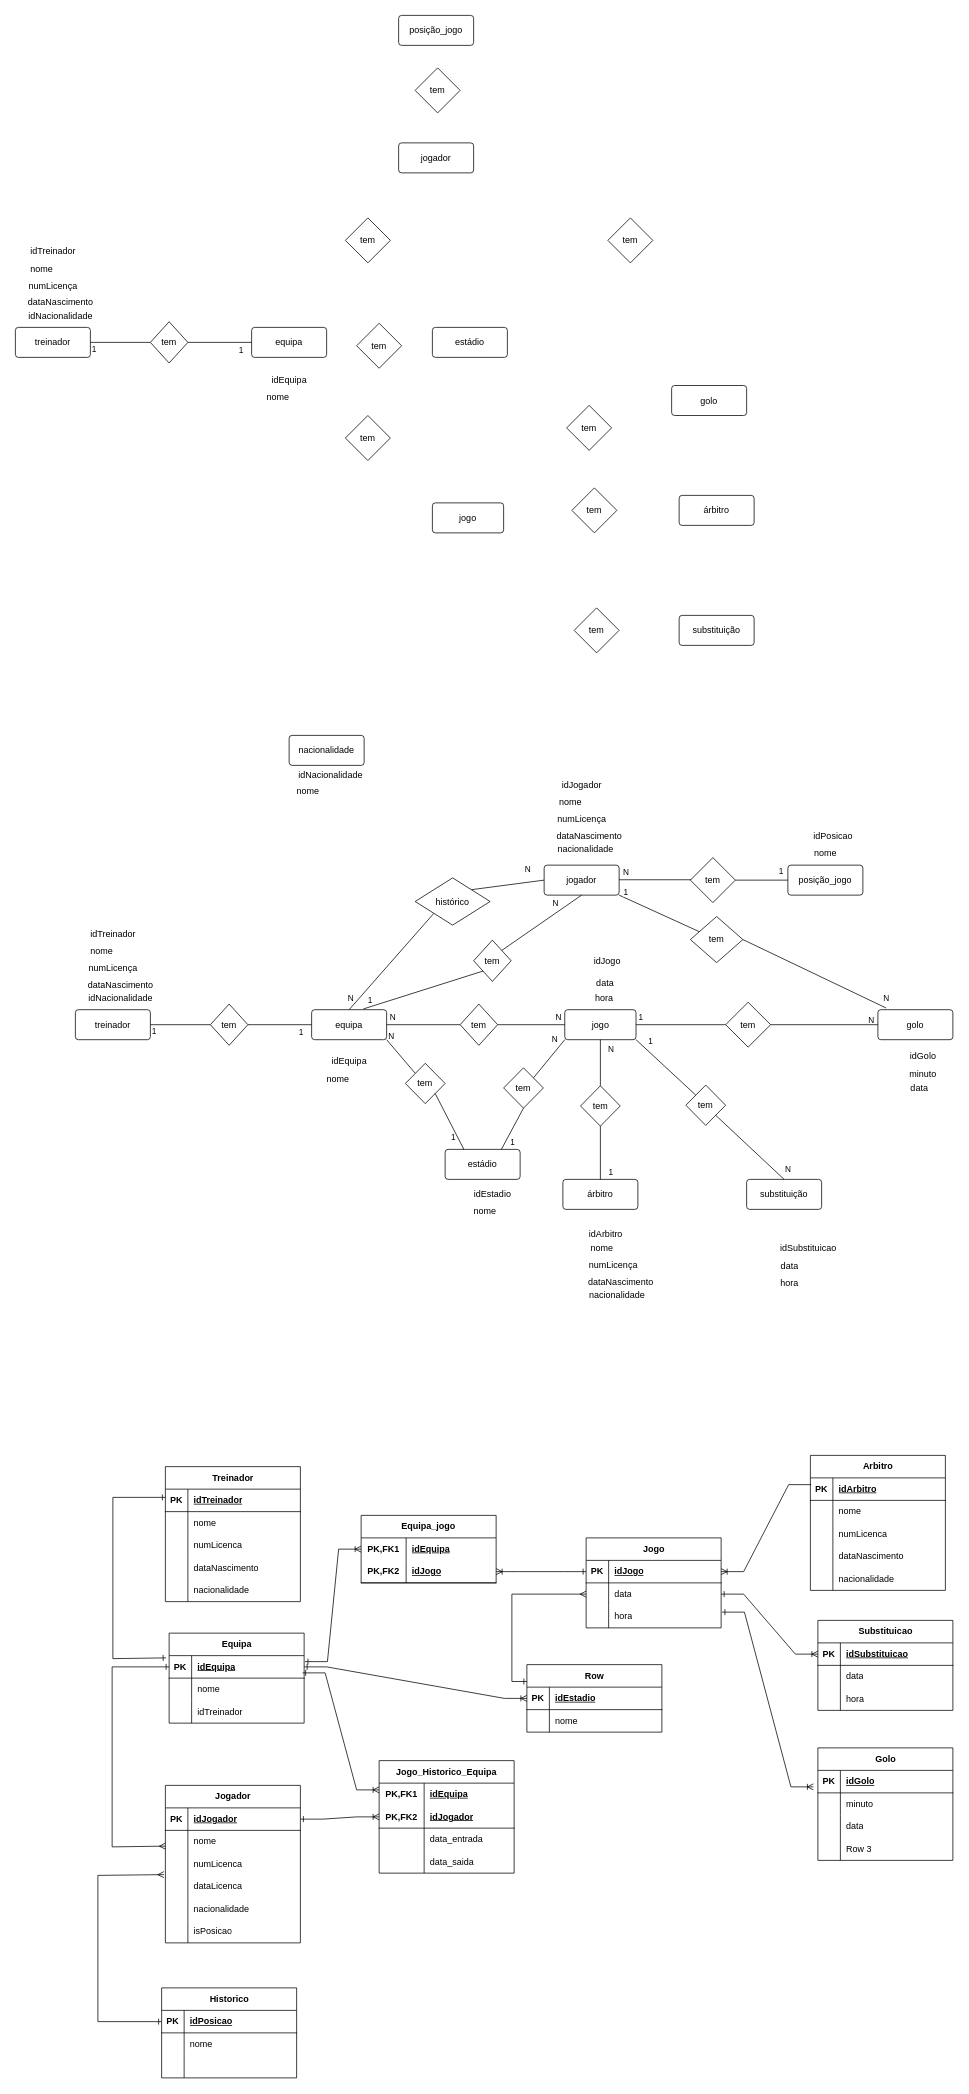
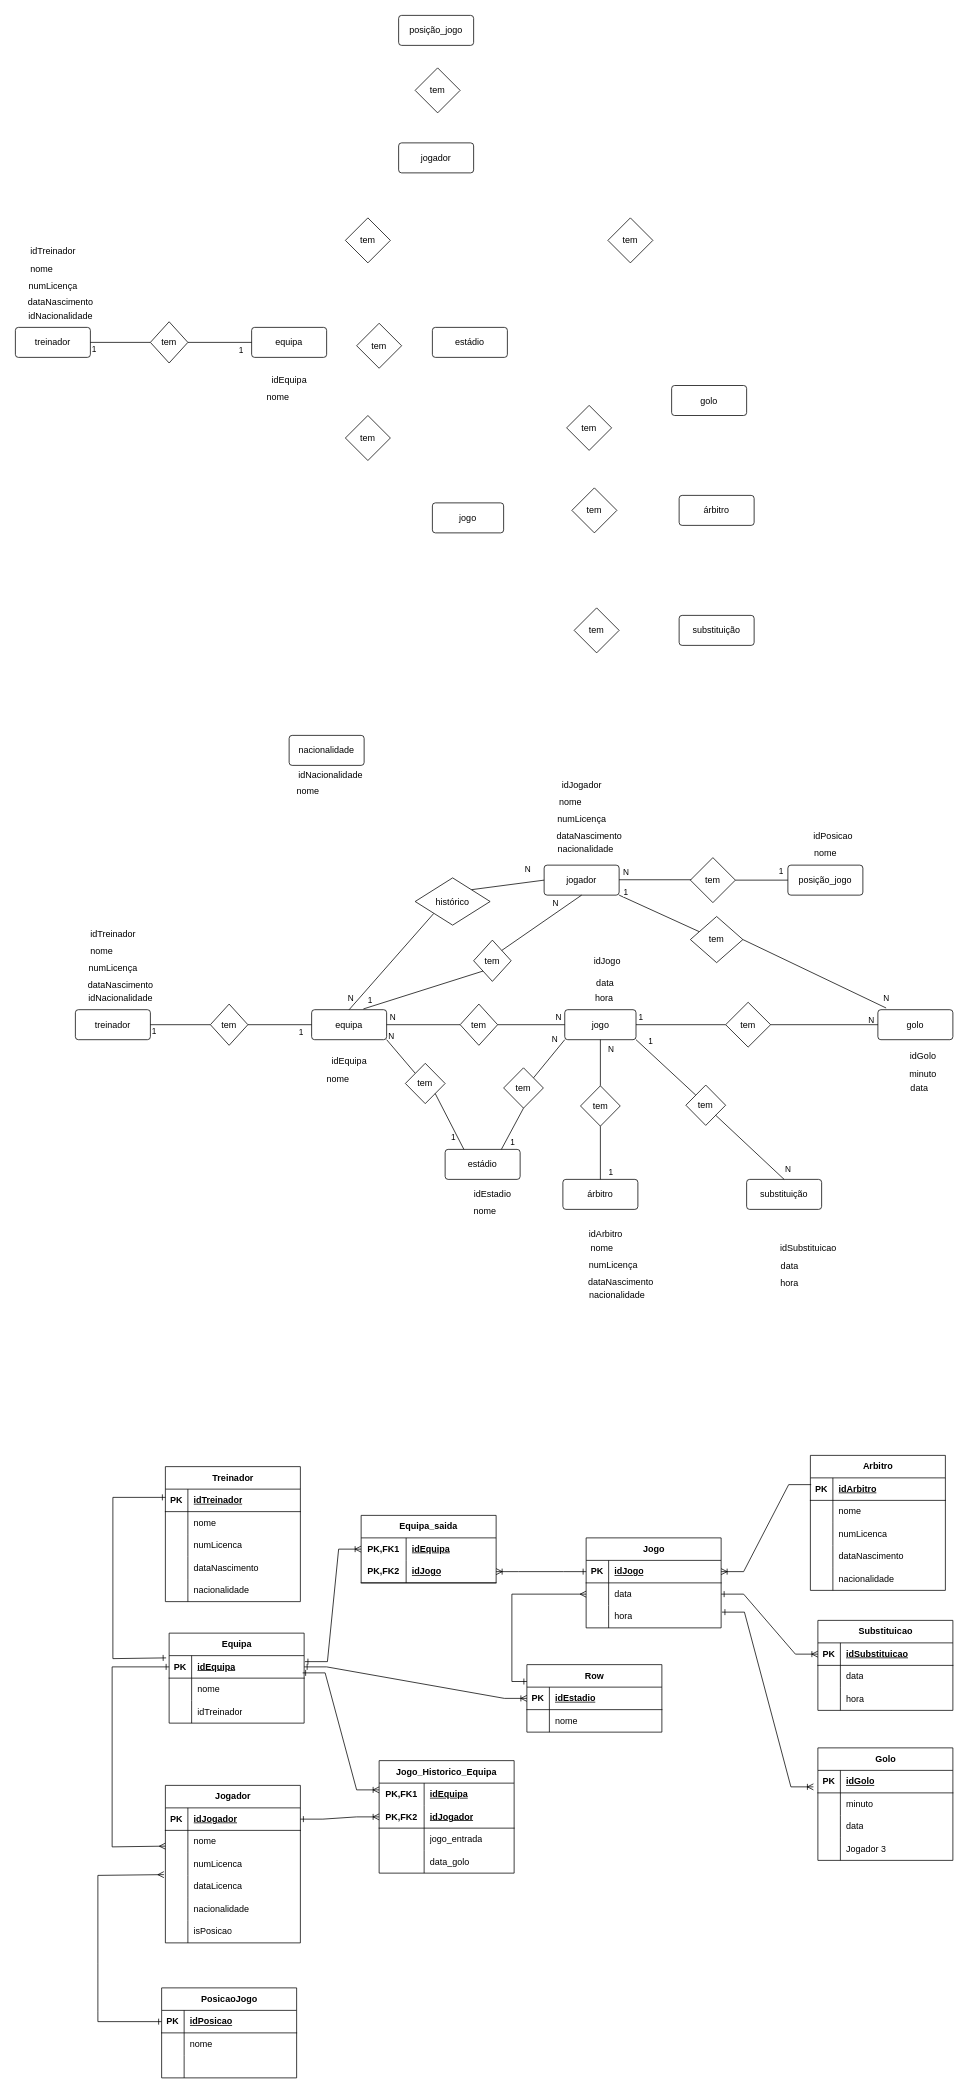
- <mxCell id="223" value="Equipa_jogo" style="shape=table;startSize=30;container=1;collapsible=1;childLayout=tableLayout;fixedRows=1;rowLines=0;fontStyle=1;align=center;resizeLast=1;html=1;whiteSpace=wrap;" parent="1" vertex="1"><mxGeometry x="481" y="2020" width="180" height="90" as="geometry" /></mxCell>
+ <mxCell id="223" value="Equipa_saida" style="shape=table;startSize=30;container=1;collapsible=1;childLayout=tableLayout;fixedRows=1;rowLines=0;fontStyle=1;align=center;resizeLast=1;html=1;whiteSpace=wrap;" parent="1" vertex="1"><mxGeometry x="481" y="2020" width="180" height="90" as="geometry" /></mxCell>
- <mxCell id="214" value="data_entrada" style="shape=partialRectangle;connectable=0;fillColor=none;top=0;left=0;bottom=0;right=0;align=left;spacingLeft=6;overflow=hidden;html=1;whiteSpace=wrap;" parent="212" vertex="1"><mxGeometry x="60" width="120" height="30" as="geometry"><mxRectangle width="120" height="30" as="alternateBounds" /></mxGeometry></mxCell>
+ <mxCell id="214" value="jogo_entrada" style="shape=partialRectangle;connectable=0;fillColor=none;top=0;left=0;bottom=0;right=0;align=left;spacingLeft=6;overflow=hidden;html=1;whiteSpace=wrap;" parent="212" vertex="1"><mxGeometry x="60" width="120" height="30" as="geometry"><mxRectangle width="120" height="30" as="alternateBounds" /></mxGeometry></mxCell>
- <mxCell id="129" value="Row 3" style="shape=partialRectangle;connectable=0;fillColor=none;top=0;left=0;bottom=0;right=0;align=left;spacingLeft=6;overflow=hidden;whiteSpace=wrap;html=1;" parent="127" vertex="1"><mxGeometry x="30" width="150" height="30" as="geometry"><mxRectangle width="150" height="30" as="alternateBounds" /></mxGeometry></mxCell>
+ <mxCell id="129" value="Jogador 3" style="shape=partialRectangle;connectable=0;fillColor=none;top=0;left=0;bottom=0;right=0;align=left;spacingLeft=6;overflow=hidden;whiteSpace=wrap;html=1;" parent="127" vertex="1"><mxGeometry x="30" width="150" height="30" as="geometry"><mxRectangle width="150" height="30" as="alternateBounds" /></mxGeometry></mxCell>
- <mxCell id="217" value="data_saida" style="shape=partialRectangle;connectable=0;fillColor=none;top=0;left=0;bottom=0;right=0;align=left;spacingLeft=6;overflow=hidden;html=1;whiteSpace=wrap;" parent="215" vertex="1"><mxGeometry x="60" width="120" height="30" as="geometry"><mxRectangle width="120" height="30" as="alternateBounds" /></mxGeometry></mxCell>
+ <mxCell id="217" value="data_golo" style="shape=partialRectangle;connectable=0;fillColor=none;top=0;left=0;bottom=0;right=0;align=left;spacingLeft=6;overflow=hidden;html=1;whiteSpace=wrap;" parent="215" vertex="1"><mxGeometry x="60" width="120" height="30" as="geometry"><mxRectangle width="120" height="30" as="alternateBounds" /></mxGeometry></mxCell>
- <mxCell id="195" value="Historico" style="shape=table;startSize=30;container=1;collapsible=1;childLayout=tableLayout;fixedRows=1;rowLines=0;fontStyle=1;align=center;resizeLast=1;html=1;" parent="1" vertex="1"><mxGeometry x="215" y="2650" width="180" height="120" as="geometry" /></mxCell>
+ <mxCell id="195" value="PosicaoJogo" style="shape=table;startSize=30;container=1;collapsible=1;childLayout=tableLayout;fixedRows=1;rowLines=0;fontStyle=1;align=center;resizeLast=1;html=1;" parent="1" vertex="1"><mxGeometry x="215" y="2650" width="180" height="120" as="geometry" /></mxCell>
